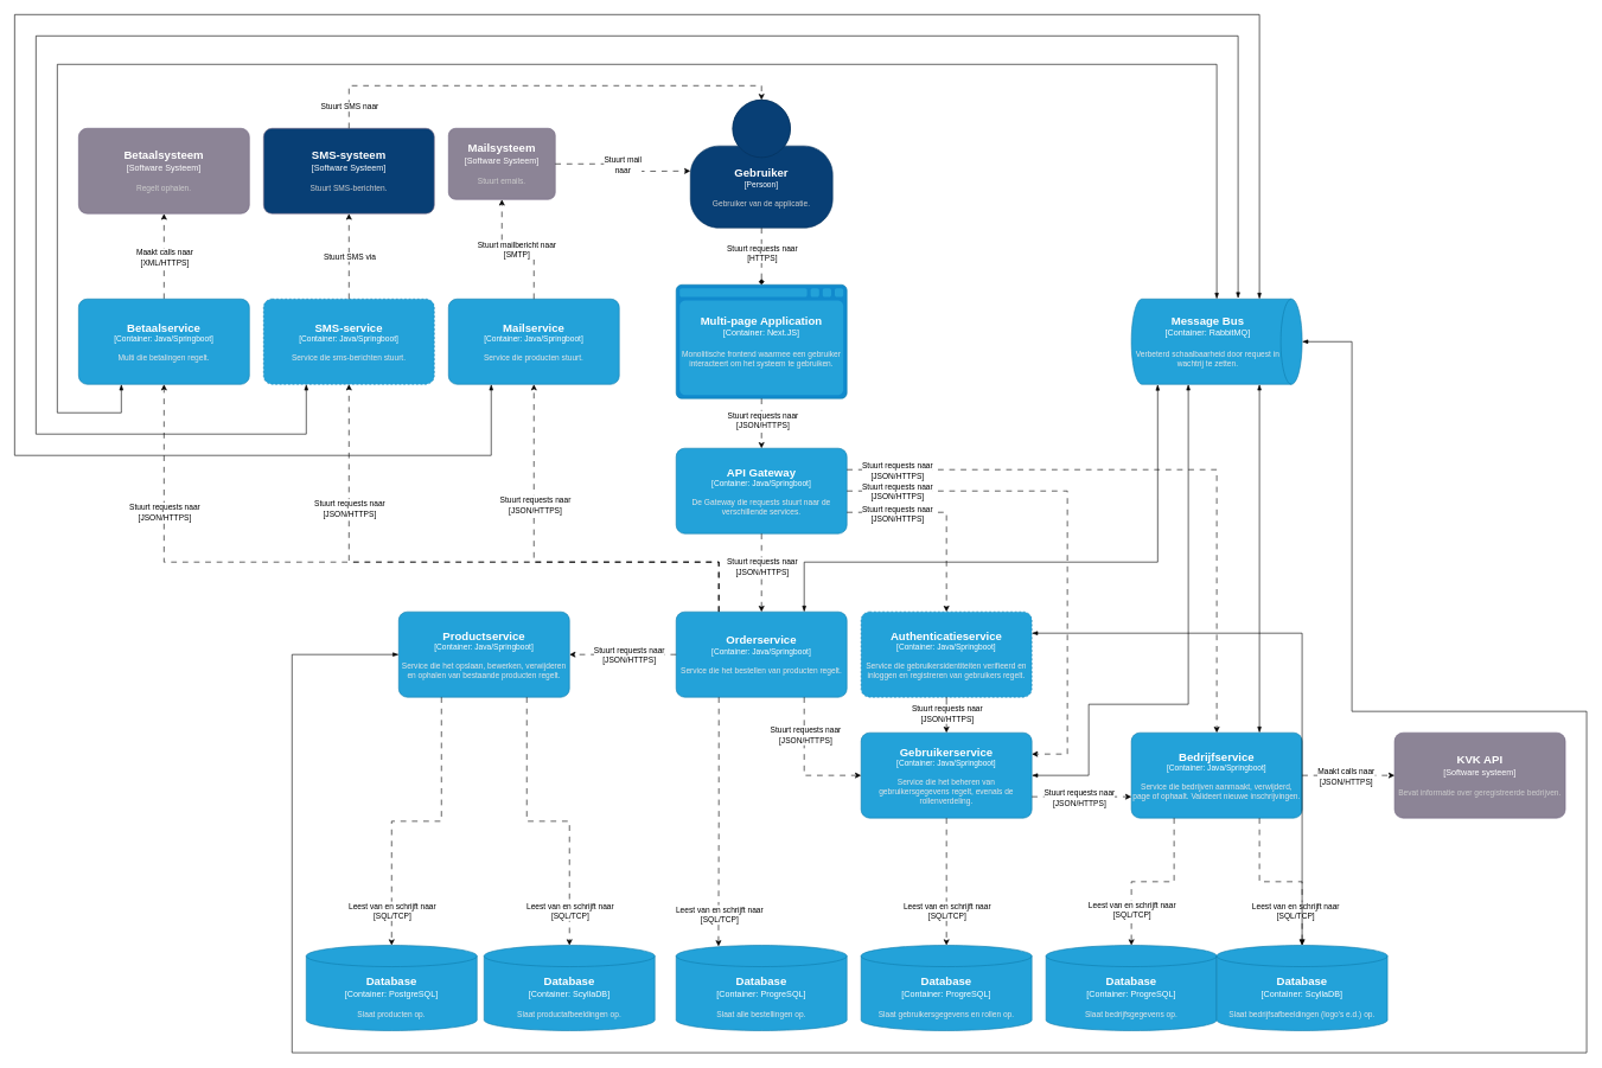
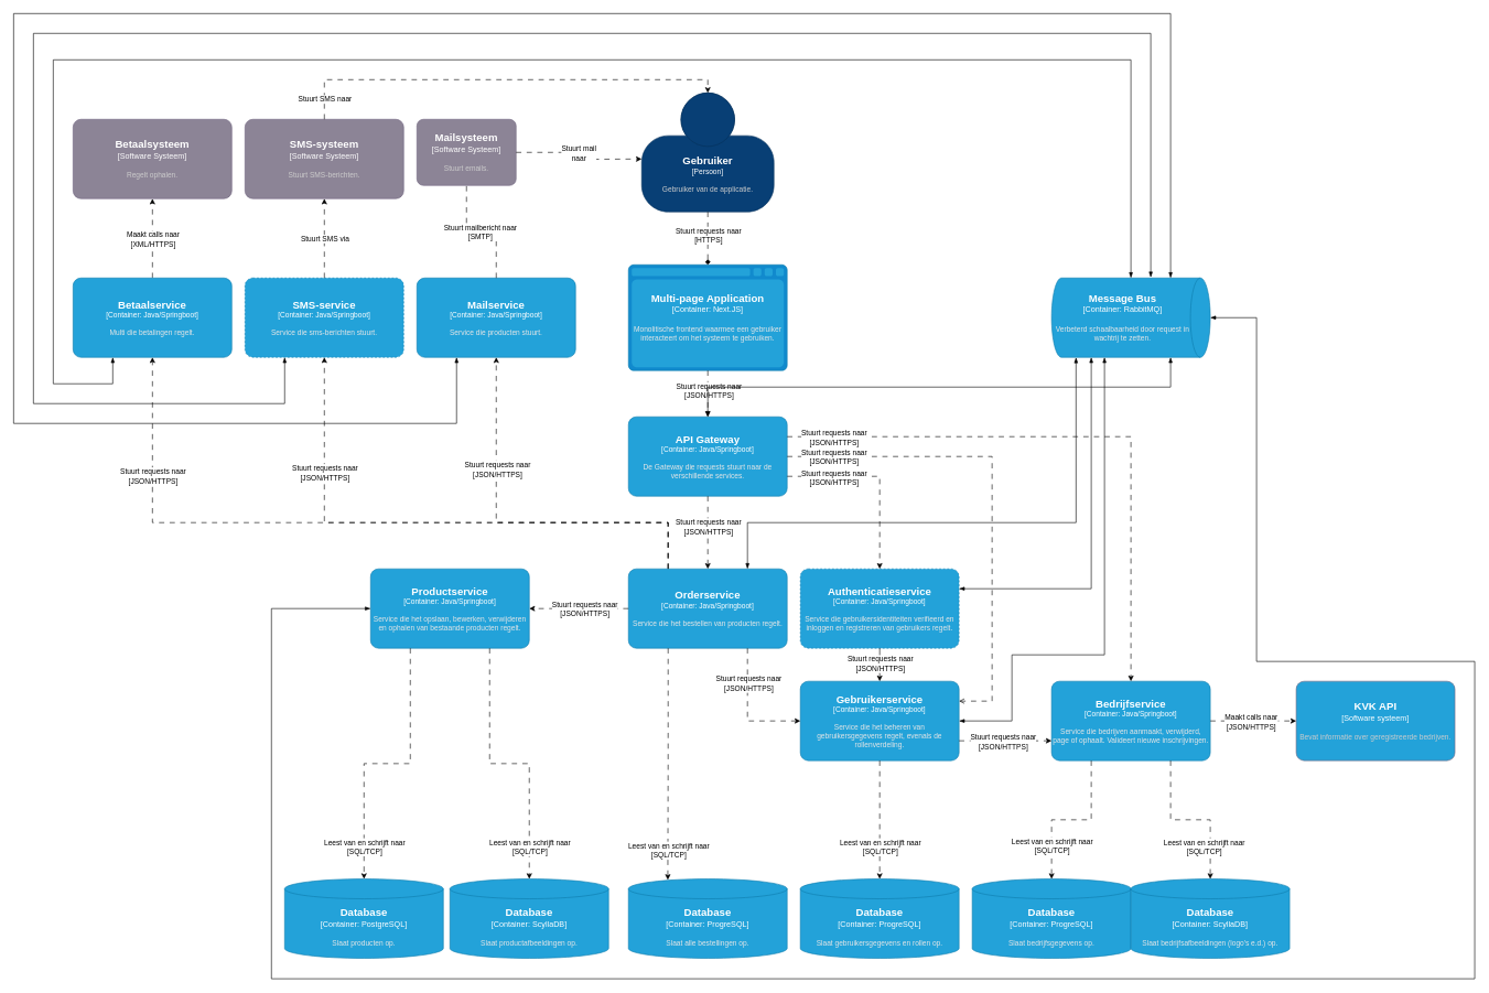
- <mxCell id="27" value="&lt;font style=&quot;font-size: 16px&quot;&gt;&lt;b&gt;SMS-systeem&lt;/b&gt;&lt;/font&gt;&lt;div&gt;[Software Systeem]&lt;/div&gt;&lt;br&gt;&lt;div&gt;&lt;font style=&quot;font-size: 11px&quot;&gt;&lt;font color=&quot;#cccccc&quot;&gt;Stuurt SMS-berichten.&lt;/font&gt;&lt;/div&gt;" style="rounded=1;whiteSpace=wrap;html=1;labelBackgroundColor=none;fillColor=#083f75;fontColor=#ffffff;align=center;arcSize=10;strokeColor=#736782;metaEdit=1;resizable=0;points=[[0.25,0,0],[0.5,0,0],[0.75,0,0],[1,0.25,0],[1,0.5,0],[1,0.75,0],[0.75,1,0],[0.5,1,0],[0.25,1,0],[0,0.75,0],[0,0.5,0],[0,0.25,0]];" vertex="1" parent="1"><mxGeometry x="370" y="180" width="240" height="120" as="geometry" /></mxCell>
+ <mxCell id="27" value="&lt;font style=&quot;font-size: 16px&quot;&gt;&lt;b&gt;SMS-systeem&lt;/b&gt;&lt;/font&gt;&lt;div&gt;[Software Systeem]&lt;/div&gt;&lt;br&gt;&lt;div&gt;&lt;font style=&quot;font-size: 11px&quot;&gt;&lt;font color=&quot;#cccccc&quot;&gt;Stuurt SMS-berichten.&lt;/font&gt;&lt;/div&gt;" style="rounded=1;whiteSpace=wrap;html=1;labelBackgroundColor=none;fillColor=#8C8496;fontColor=#ffffff;align=center;arcSize=10;strokeColor=#736782;metaEdit=1;resizable=0;points=[[0.25,0,0],[0.5,0,0],[0.75,0,0],[1,0.25,0],[1,0.5,0],[1,0.75,0],[0.75,1,0],[0.5,1,0],[0.25,1,0],[0,0.75,0],[0,0.5,0],[0,0.25,0]];" vertex="1" parent="1"><mxGeometry x="370" y="180" width="240" height="120" as="geometry" /></mxCell>
- <mxCell id="51" style="edgeStyle=orthogonalEdgeStyle;rounded=0;orthogonalLoop=1;jettySize=auto;html=1;exitX=0.5;exitY=0;exitDx=0;exitDy=0;exitPerimeter=0;entryX=0.5;entryY=1;entryDx=0;entryDy=0;entryPerimeter=0;dashed=1;dashPattern=8 8;" edge="1" parent="1" source="7" target="26"><mxGeometry relative="1" as="geometry" /></mxCell>
+ <mxCell id="51" style="edgeStyle=orthogonalEdgeStyle;rounded=0;orthogonalLoop=1;jettySize=auto;html=1;exitX=0.5;exitY=0;exitDx=0;exitDy=0;exitPerimeter=0;entryX=0.5;entryY=1;entryDx=0;entryDy=0;entryPerimeter=0;dashed=1;dashPattern=8 8;endArrow=none;" edge="1" parent="1" source="7" target="26"><mxGeometry relative="1" as="geometry" /></mxCell>
- <mxCell id="67" style="edgeStyle=orthogonalEdgeStyle;rounded=0;orthogonalLoop=1;jettySize=auto;html=1;exitX=1;exitY=0.25;exitDx=0;exitDy=0;exitPerimeter=0;entryX=0.75;entryY=0;entryDx=0;entryDy=0;entryPerimeter=0;startArrow=blockThin;startFill=1;endArrow=blockThin;endFill=1;" edge="1" parent="1" source="28" target="18"><mxGeometry relative="1" as="geometry" /></mxCell>
+ <mxCell id="67" style="edgeStyle=orthogonalEdgeStyle;rounded=0;orthogonalLoop=1;jettySize=auto;html=1;exitX=1;exitY=0.25;exitDx=0;exitDy=0;exitPerimeter=0;startArrow=blockThin;startFill=1;endArrow=blockThin;endFill=1;" edge="1" parent="1" source="28" target="4"><mxGeometry relative="1" as="geometry" /></mxCell>
- <mxCell id="69" style="edgeStyle=orthogonalEdgeStyle;rounded=0;orthogonalLoop=1;jettySize=auto;html=1;exitX=1;exitY=0.25;exitDx=0;exitDy=0;exitPerimeter=0;startArrow=blockThin;startFill=1;endArrow=blockThin;endFill=1;" edge="1" parent="1" source="9" target="24"><mxGeometry relative="1" as="geometry" /></mxCell>
+ <mxCell id="69" style="edgeStyle=orthogonalEdgeStyle;rounded=0;orthogonalLoop=1;jettySize=auto;html=1;exitX=1;exitY=0.25;exitDx=0;exitDy=0;exitPerimeter=0;entryX=1;entryY=0.75;entryDx=0;entryDy=0;entryPerimeter=0;startArrow=blockThin;startFill=1;endArrow=blockThin;endFill=1;" edge="1" parent="1" source="9" target="28"><mxGeometry relative="1" as="geometry" /></mxCell>
- <mxCell id="75" style="edgeStyle=orthogonalEdgeStyle;rounded=0;orthogonalLoop=1;jettySize=auto;html=1;entryX=1;entryY=0.25;entryDx=0;entryDy=0;entryPerimeter=0;exitX=1;exitY=0.5;exitDx=0;exitDy=0;exitPerimeter=0;dashed=1;dashPattern=8 8;" edge="1" parent="1" source="4" target="6"><mxGeometry relative="1" as="geometry"><mxPoint x="1290" y="660" as="sourcePoint" /><Array as="points"><mxPoint x="1500" y="690" /><mxPoint x="1500" y="1060" /></Array></mxGeometry></mxCell>
+ <mxCell id="75" style="edgeStyle=orthogonalEdgeStyle;rounded=0;orthogonalLoop=1;jettySize=auto;html=1;entryX=1;entryY=0.25;entryDx=0;entryDy=0;entryPerimeter=0;exitX=1;exitY=0.5;exitDx=0;exitDy=0;exitPerimeter=0;dashed=1;dashPattern=8 8;endArrow=open;" edge="1" parent="1" source="4" target="6"><mxGeometry relative="1" as="geometry"><mxPoint x="1290" y="660" as="sourcePoint" /><Array as="points"><mxPoint x="1500" y="690" /><mxPoint x="1500" y="1060" /></Array></mxGeometry></mxCell>
- <mxCell id="79" value="&lt;font style=&quot;font-size: 16px&quot;&gt;&lt;b&gt;KVK API&lt;/b&gt;&lt;/font&gt;&lt;div&gt;[Software systeem]&lt;/div&gt;&lt;br&gt;&lt;div&gt;&lt;font style=&quot;font-size: 11px&quot;&gt;&lt;font color=&quot;#cccccc&quot;&gt;Bevat informatie over geregistreerde bedrijven.&lt;/font&gt;&lt;/div&gt;" style="rounded=1;whiteSpace=wrap;html=1;labelBackgroundColor=none;fillColor=#8C8496;fontColor=#ffffff;align=center;arcSize=10;strokeColor=#736782;metaEdit=1;resizable=0;points=[[0.25,0,0],[0.5,0,0],[0.75,0,0],[1,0.25,0],[1,0.5,0],[1,0.75,0],[0.75,1,0],[0.5,1,0],[0.25,1,0],[0,0.75,0],[0,0.5,0],[0,0.25,0]];" vertex="1" parent="1"><mxGeometry x="1960" y="1030" width="240" height="120" as="geometry" /></mxCell>
+ <mxCell id="79" value="&lt;font style=&quot;font-size: 16px&quot;&gt;&lt;b&gt;KVK API&lt;/b&gt;&lt;/font&gt;&lt;div&gt;[Software systeem]&lt;/div&gt;&lt;br&gt;&lt;div&gt;&lt;font style=&quot;font-size: 11px&quot;&gt;&lt;font color=&quot;#cccccc&quot;&gt;Bevat informatie over geregistreerde bedrijven.&lt;/font&gt;&lt;/div&gt;" style="rounded=1;whiteSpace=wrap;html=1;labelBackgroundColor=none;fillColor=#23a2d9;fontColor=#ffffff;align=center;arcSize=10;strokeColor=#736782;metaEdit=1;resizable=0;points=[[0.25,0,0],[0.5,0,0],[0.75,0,0],[1,0.25,0],[1,0.5,0],[1,0.75,0],[0.75,1,0],[0.5,1,0],[0.25,1,0],[0,0.75,0],[0,0.5,0],[0,0.25,0]];" vertex="1" parent="1"><mxGeometry x="1960" y="1030" width="240" height="120" as="geometry" /></mxCell>
